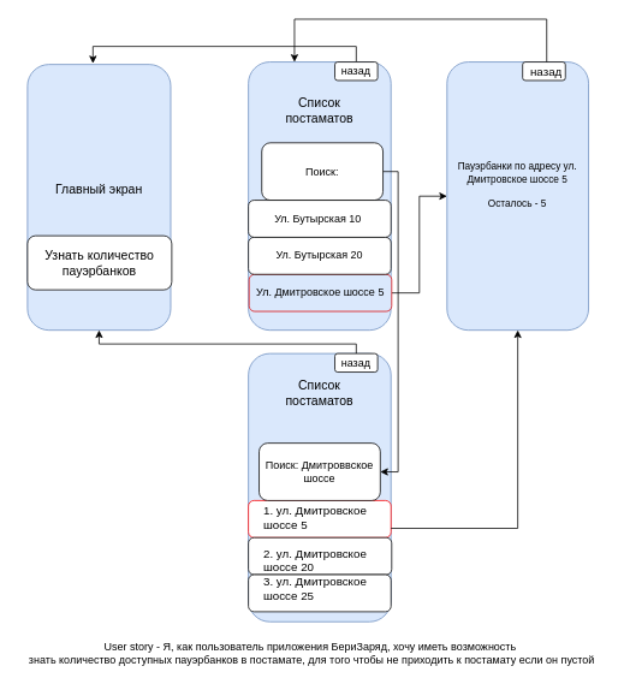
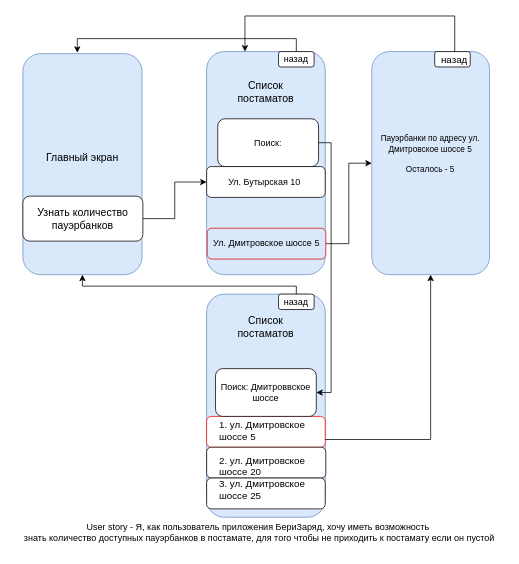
- <mxCell id="25" value="Ул. Бутырская 20" style="rounded=1;whiteSpace=wrap;html=1;" vertex="1" parent="1"><mxGeometry x="275" y="262.7" width="158.133" height="41.1" as="geometry" /></mxCell>
+ <mxCell id="4" value="" style="edgeStyle=orthogonalEdgeStyle;rounded=0;orthogonalLoop=1;jettySize=auto;html=1;" edge="1" parent="1" source="5" target="26"><mxGeometry relative="1" as="geometry" /></mxCell>
- <mxCell id="2" value="User story -&amp;nbsp;Я, как пользователь приложения БериЗаряд, хочу иметь возможность&amp;nbsp;&lt;div&gt;знать количество доступных пауэрбанков в постамате, для того чтобы не приходить к постамату если он пустой&lt;/div&gt;" style="text;html=1;align=center;verticalAlign=middle;resizable=0;points=[];autosize=1;strokeColor=none;fillColor=none;" parent="1" vertex="1"><mxGeometry x="20" y="704.158" width="650" height="40" as="geometry" /></mxCell>
+ <mxCell id="2" value="User story -&amp;nbsp;Я, как пользователь приложения БериЗаряд, хочу иметь возможность&amp;nbsp;&lt;div&gt;знать количество доступных пауэрбанков в постамате, для того чтобы не приходить к постамату если он пустой&lt;/div&gt;" style="text;html=1;align=center;verticalAlign=middle;resizable=0;points=[];autosize=1;strokeColor=none;fillColor=none;" parent="1" vertex="1"><mxGeometry y="689.158" width="650" height="40" as="geometry" x="20" /></mxCell>
